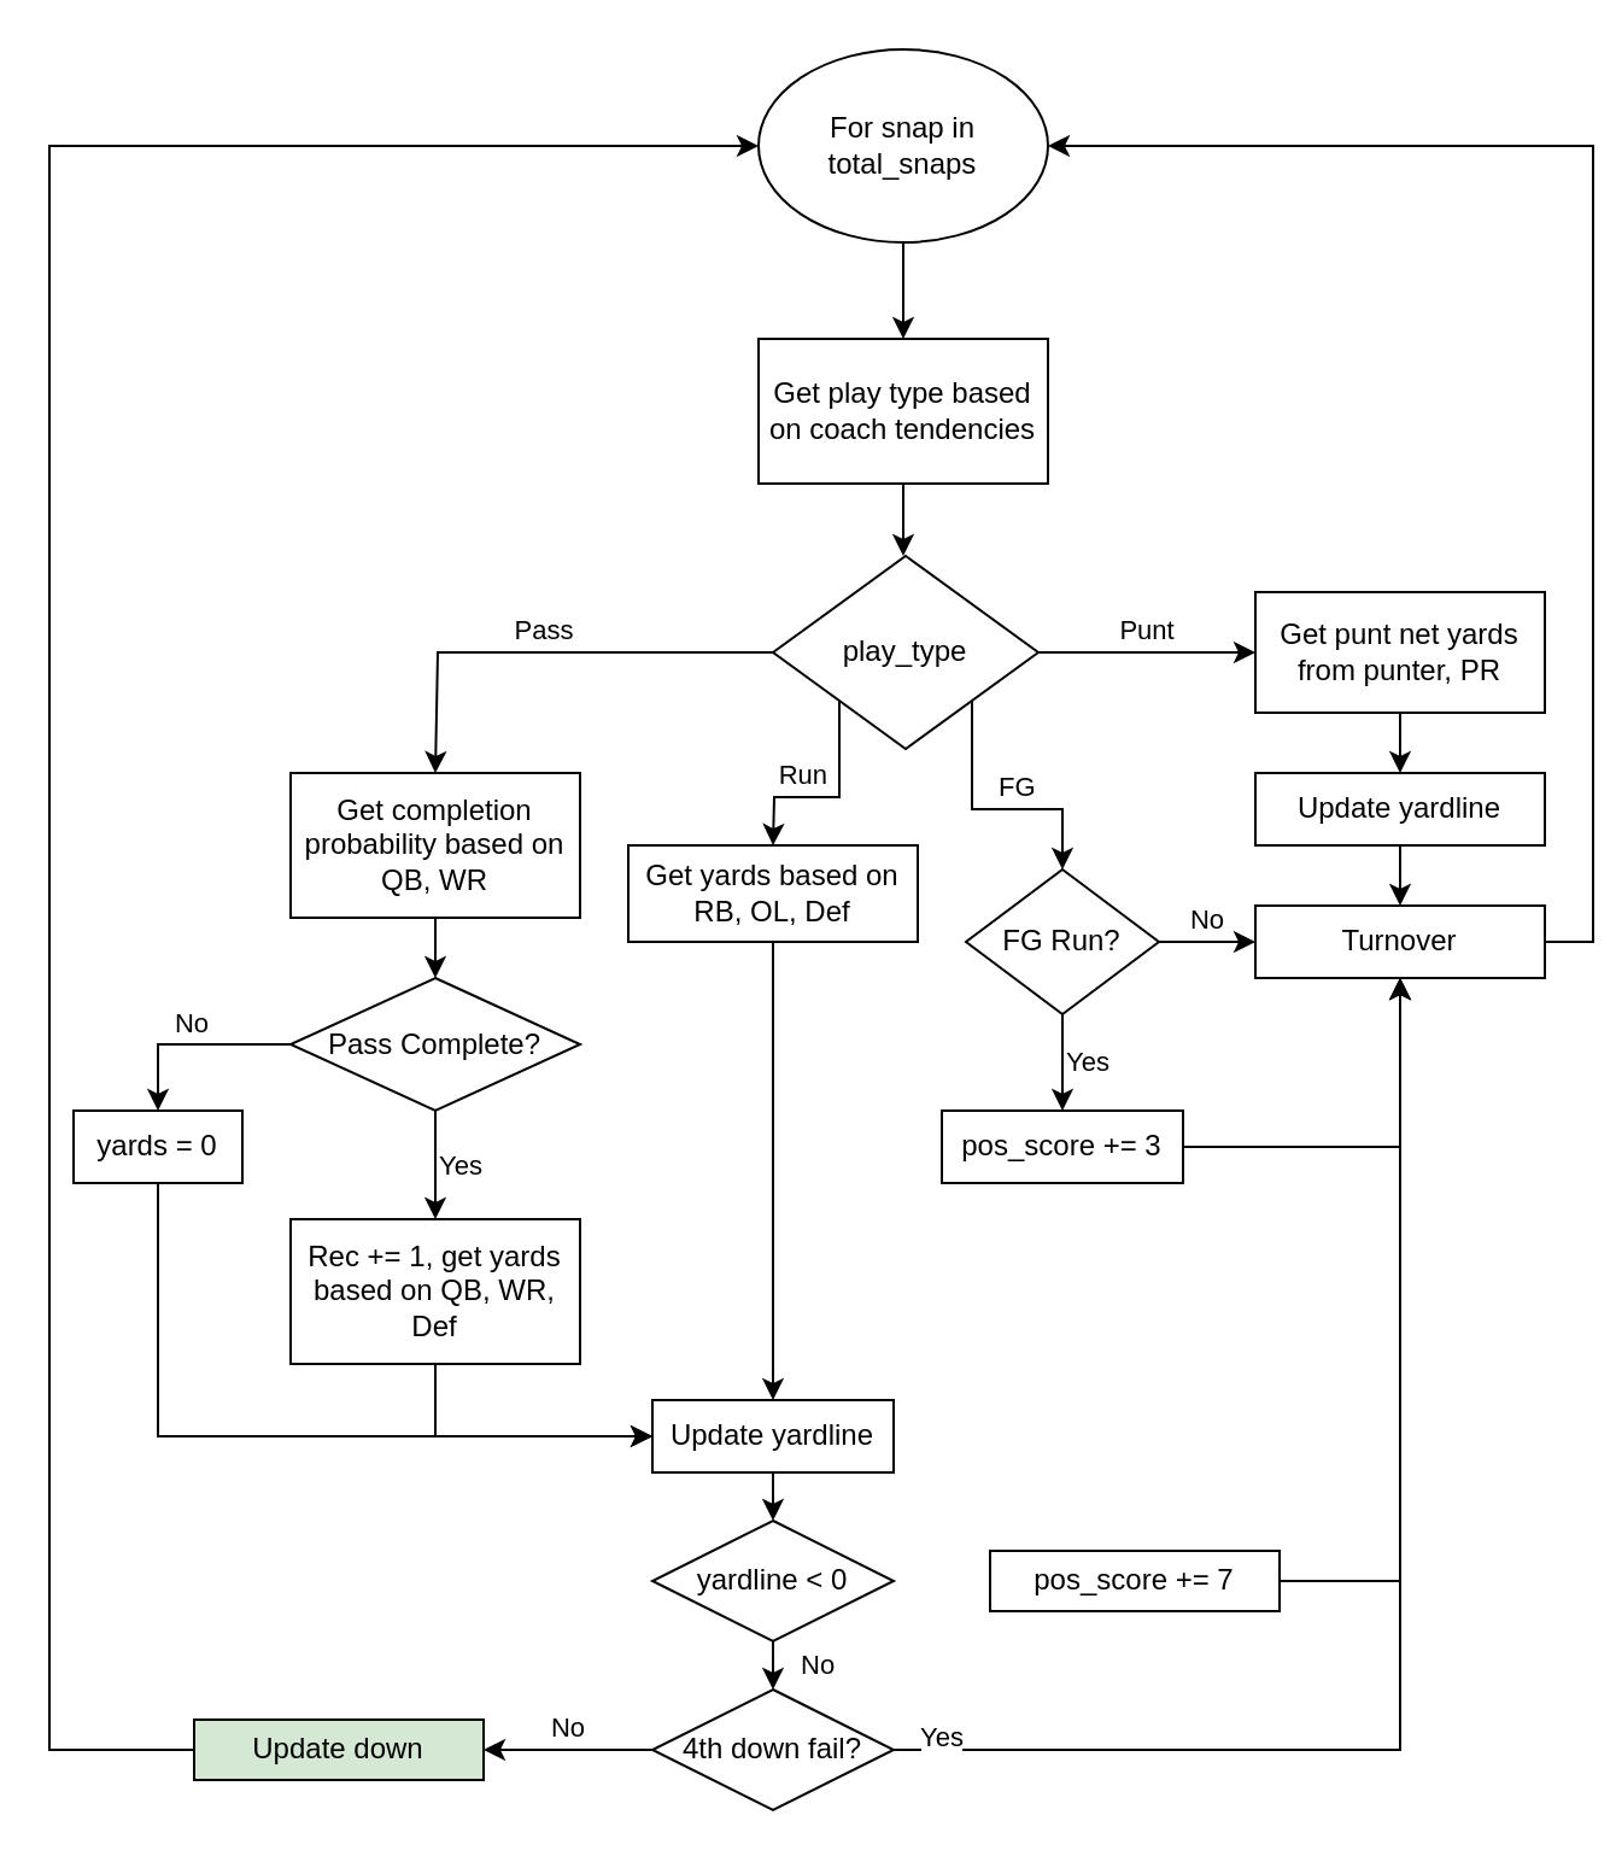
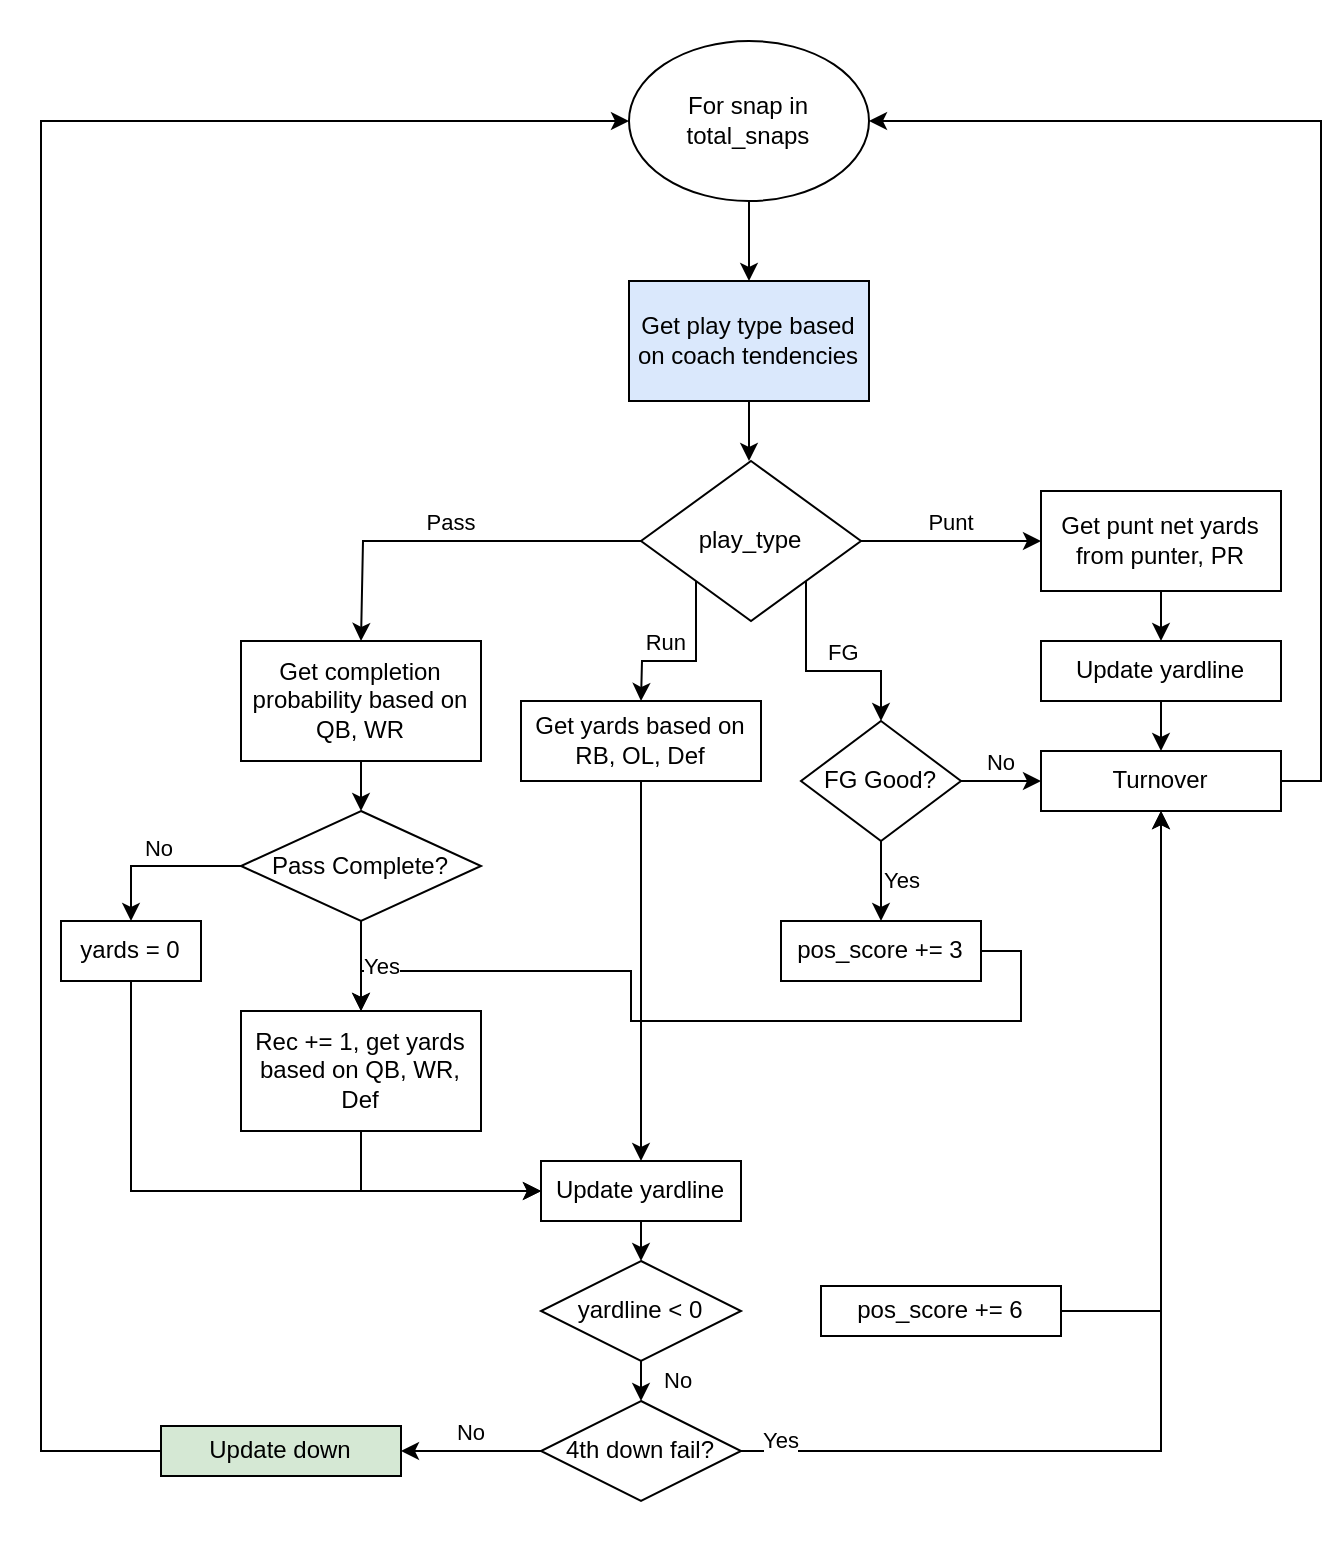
- <mxCell id="4" value="Get play type based on coach tendencies" style="rounded=0;whiteSpace=wrap;html=1;" vertex="1" parent="1"><mxGeometry x="314" y="140" width="120" height="60" as="geometry" /></mxCell>
+ <mxCell id="4" value="Get play type based on coach tendencies" style="rounded=0;whiteSpace=wrap;html=1;fillColor=#dae8fc;" vertex="1" parent="1"><mxGeometry x="314" y="140" width="120" height="60" as="geometry" /></mxCell>
- <mxCell id="17" value="FG Run?" style="rhombus;whiteSpace=wrap;html=1;" vertex="1" parent="1"><mxGeometry x="400" y="360" width="80" height="60" as="geometry" /></mxCell>
+ <mxCell id="17" value="FG Good?" style="rhombus;whiteSpace=wrap;html=1;" vertex="1" parent="1"><mxGeometry x="400" y="360" width="80" height="60" as="geometry" /></mxCell>
- <mxCell id="20" style="edgeStyle=orthogonalEdgeStyle;rounded=0;orthogonalLoop=1;jettySize=auto;html=1;exitX=1;exitY=0.5;exitDx=0;exitDy=0;entryX=0.5;entryY=1;entryDx=0;entryDy=0;" edge="1" parent="1" source="21" target="25"><mxGeometry relative="1" as="geometry" /></mxCell>
+ <mxCell id="20" style="edgeStyle=orthogonalEdgeStyle;rounded=0;orthogonalLoop=1;jettySize=auto;html=1;exitX=1;exitY=0.5;exitDx=0;exitDy=0;" edge="1" parent="1" source="21" target="30"><mxGeometry relative="1" as="geometry" /></mxCell>
- <mxCell id="38" value="pos_score += 7" style="rounded=0;whiteSpace=wrap;html=1;" vertex="1" parent="1"><mxGeometry x="410" y="642.5" width="120" height="25" as="geometry" /></mxCell>
+ <mxCell id="38" value="pos_score += 6" style="rounded=0;whiteSpace=wrap;html=1;" vertex="1" parent="1"><mxGeometry x="410" y="642.5" width="120" height="25" as="geometry" /></mxCell>
